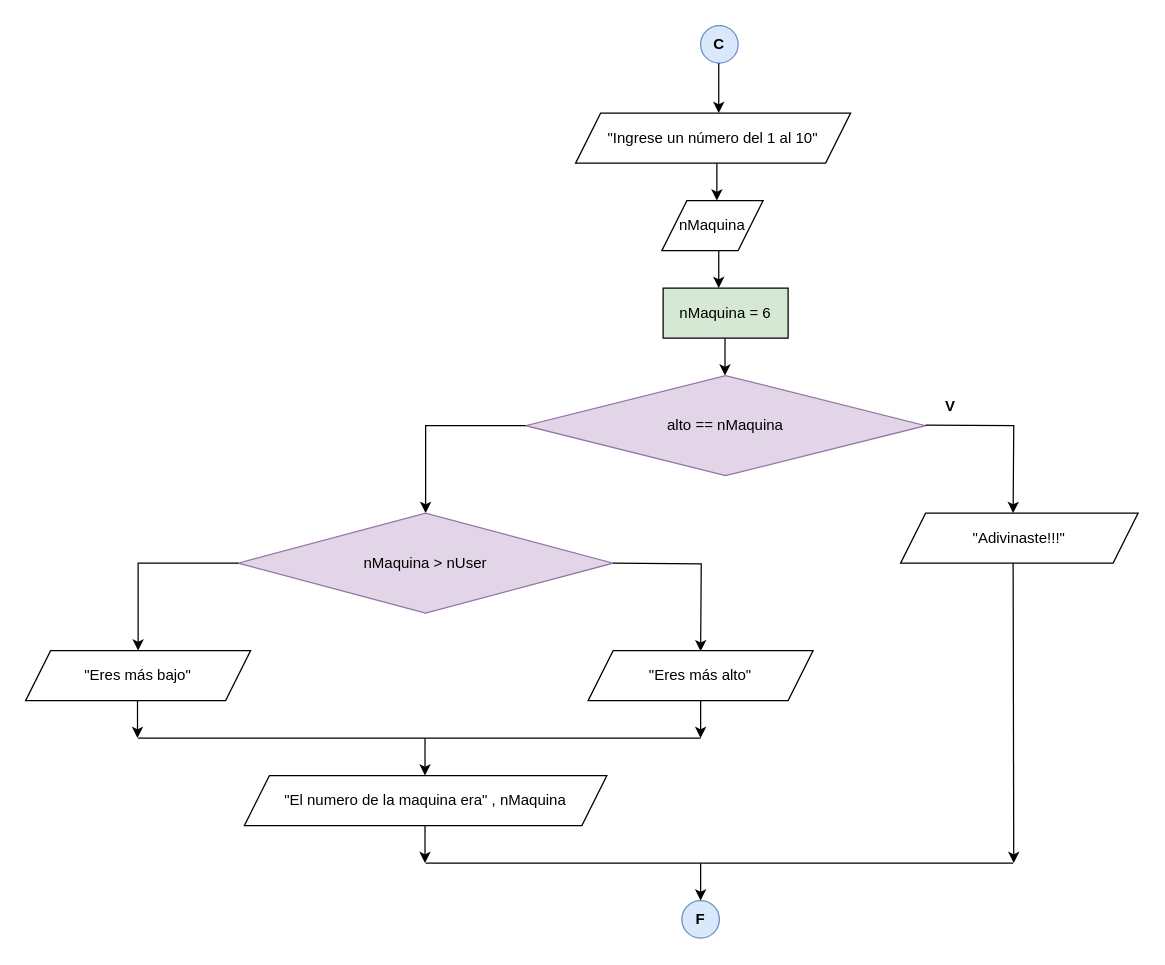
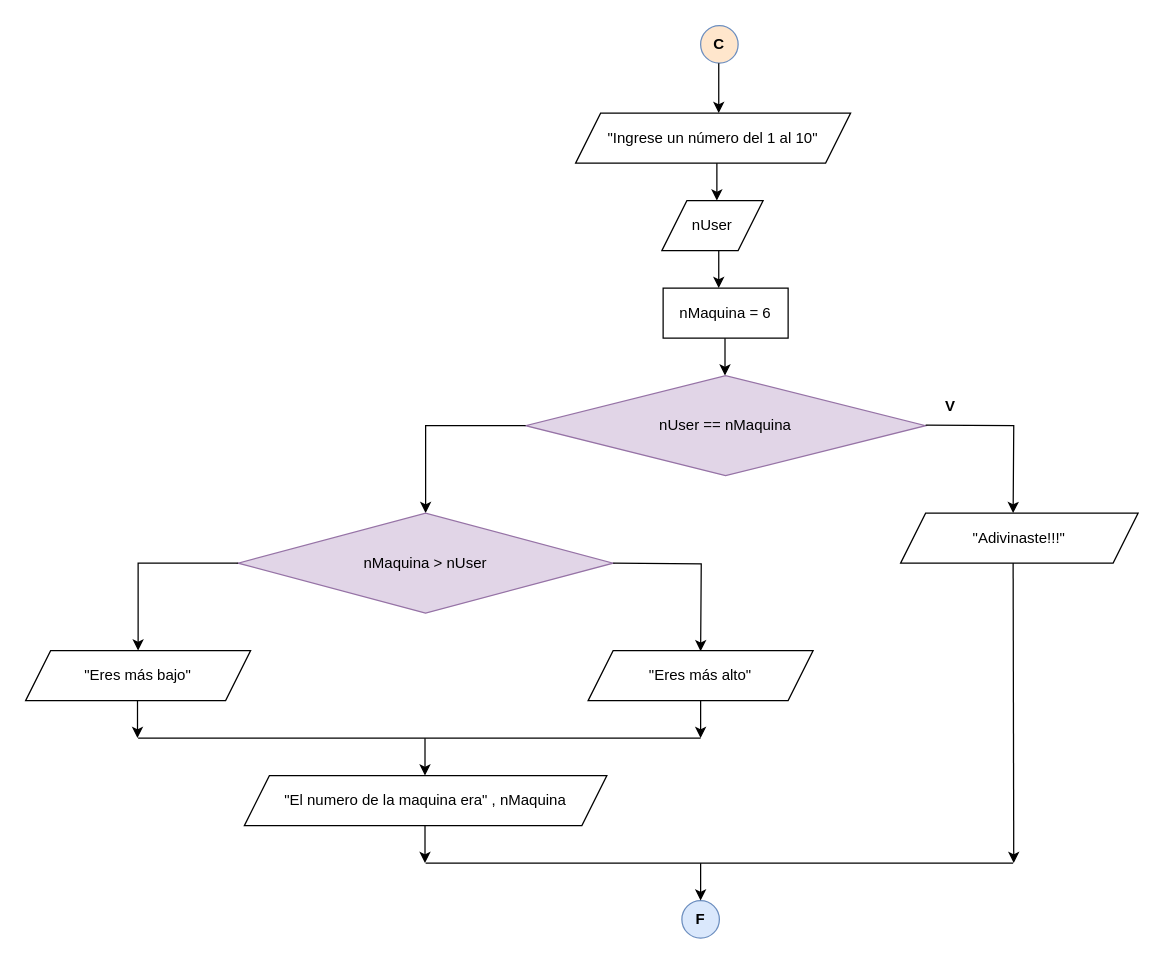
- <mxCell id="2" value="&lt;b&gt;C&lt;/b&gt;" style="ellipse;whiteSpace=wrap;html=1;aspect=fixed;fillColor=#dae8fc;strokeColor=#6c8ebf;" vertex="1" parent="1"><mxGeometry x="560" y="20" width="30" height="30" as="geometry" /></mxCell>
+ <mxCell id="2" value="&lt;b&gt;C&lt;/b&gt;" style="ellipse;whiteSpace=wrap;html=1;aspect=fixed;fillColor=#ffe6cc;strokeColor=#6c8ebf;" vertex="1" parent="1"><mxGeometry x="560" y="20" width="30" height="30" as="geometry" /></mxCell>
- <mxCell id="7" value="nMaquina" style="shape=parallelogram;perimeter=parallelogramPerimeter;whiteSpace=wrap;html=1;fixedSize=1;" vertex="1" parent="1"><mxGeometry x="529" y="160" width="81" height="40" as="geometry" /></mxCell>
+ <mxCell id="7" value="nUser" style="shape=parallelogram;perimeter=parallelogramPerimeter;whiteSpace=wrap;html=1;fixedSize=1;" vertex="1" parent="1"><mxGeometry x="529" y="160" width="81" height="40" as="geometry" /></mxCell>
- <mxCell id="9" value="nMaquina = 6" style="rounded=0;whiteSpace=wrap;html=1;fillColor=#d5e8d4;" vertex="1" parent="1"><mxGeometry x="530" y="230" width="100" height="40" as="geometry" /></mxCell>
+ <mxCell id="9" value="nMaquina = 6" style="rounded=0;whiteSpace=wrap;html=1;" vertex="1" parent="1"><mxGeometry x="530" y="230" width="100" height="40" as="geometry" /></mxCell>
- <mxCell id="11" value="alto == nMaquina" style="rhombus;whiteSpace=wrap;html=1;direction=west;fillColor=#e1d5e7;strokeColor=#9673a6;" vertex="1" parent="1"><mxGeometry x="420" y="300" width="320" height="80" as="geometry" /></mxCell>
+ <mxCell id="11" value="nUser == nMaquina" style="rhombus;whiteSpace=wrap;html=1;direction=west;fillColor=#e1d5e7;strokeColor=#9673a6;" vertex="1" parent="1"><mxGeometry x="420" y="300" width="320" height="80" as="geometry" /></mxCell>
